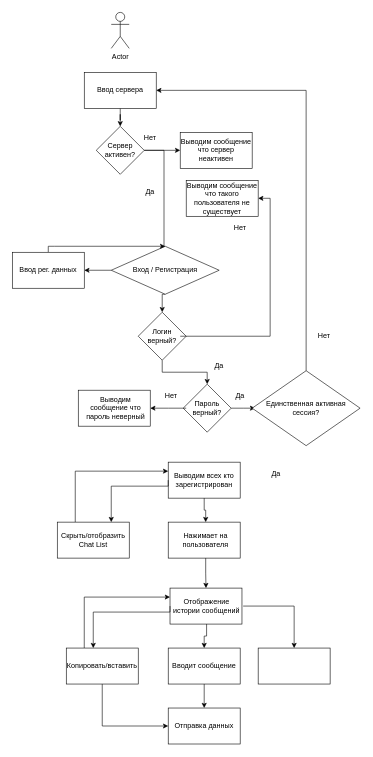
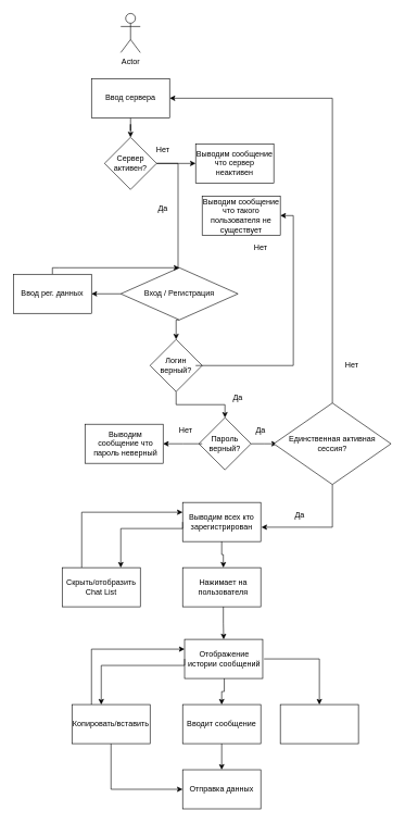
+ <mxCell id="53" style="edgeStyle=orthogonalEdgeStyle;rounded=0;orthogonalLoop=1;jettySize=auto;html=1;exitX=0.5;exitY=1;exitDx=0;exitDy=0;entryX=1.008;entryY=0.633;entryDx=0;entryDy=0;entryPerimeter=0;" parent="1" source="54" target="22" edge="1"><mxGeometry relative="1" as="geometry" /></mxCell>
